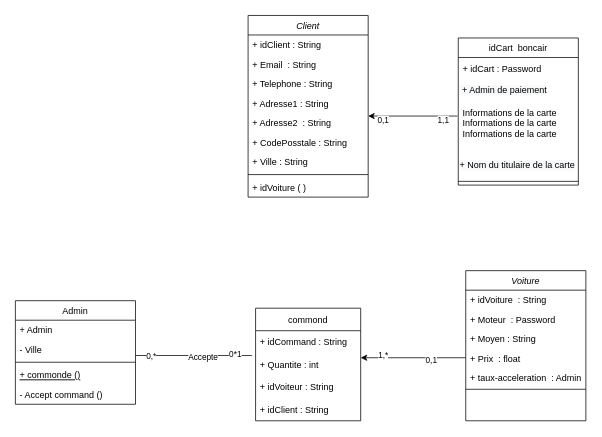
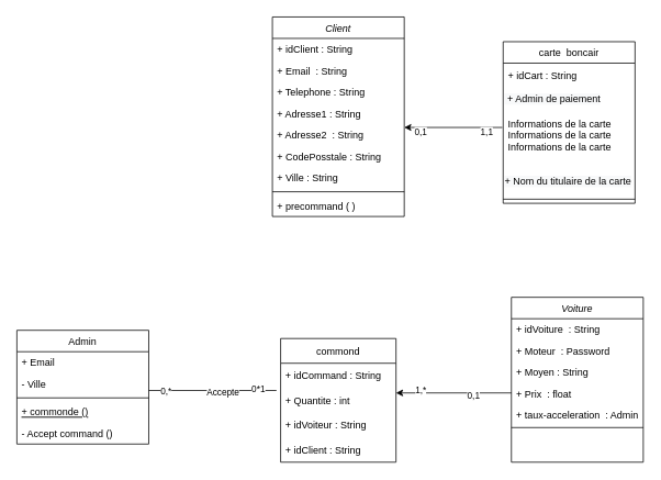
- <mxCell id="18" value="idCart  boncair" style="swimlane;fontStyle=0;align=center;verticalAlign=top;childLayout=stackLayout;horizontal=1;startSize=26;horizontalStack=0;resizeParent=1;resizeLast=0;collapsible=1;marginBottom=0;rounded=0;shadow=0;strokeWidth=1;" parent="1" vertex="1"><mxGeometry x="610" y="50" width="160" height="196" as="geometry"><mxRectangle x="340" y="380" width="170" height="26" as="alternateBounds" /></mxGeometry></mxCell>
+ <mxCell id="18" value="carte  boncair" style="swimlane;fontStyle=0;align=center;verticalAlign=top;childLayout=stackLayout;horizontal=1;startSize=26;horizontalStack=0;resizeParent=1;resizeLast=0;collapsible=1;marginBottom=0;rounded=0;shadow=0;strokeWidth=1;" parent="1" vertex="1"><mxGeometry x="610" y="50" width="160" height="196" as="geometry"><mxRectangle x="340" y="380" width="170" height="26" as="alternateBounds" /></mxGeometry></mxCell>
- <mxCell id="19" value="+ idCart : Password" style="text;strokeColor=none;fillColor=none;align=left;verticalAlign=middle;spacingLeft=4;spacingRight=4;overflow=hidden;points=[[0,0.5],[1,0.5]];portConstraint=eastwest;rotatable=0;" vertex="1" parent="18"><mxGeometry y="26" width="160" height="30" as="geometry" /></mxCell>
+ <mxCell id="19" value="+ idCart : String" style="text;strokeColor=none;fillColor=none;align=left;verticalAlign=middle;spacingLeft=4;spacingRight=4;overflow=hidden;points=[[0,0.5],[1,0.5]];portConstraint=eastwest;rotatable=0;" vertex="1" parent="18"><mxGeometry y="26" width="160" height="30" as="geometry" /></mxCell>
- <mxCell id="11" value="+ idVoiture ( )" style="text;align=left;verticalAlign=top;spacingLeft=4;spacingRight=4;overflow=hidden;rotatable=0;points=[[0,0.5],[1,0.5]];portConstraint=eastwest;" parent="2" vertex="1"><mxGeometry y="216" width="160" height="26" as="geometry" /></mxCell>
+ <mxCell id="11" value="+ precommand ( )" style="text;align=left;verticalAlign=top;spacingLeft=4;spacingRight=4;overflow=hidden;rotatable=0;points=[[0,0.5],[1,0.5]];portConstraint=eastwest;" parent="2" vertex="1"><mxGeometry y="216" width="160" height="26" as="geometry" /></mxCell>
- <mxCell id="13" value="+ Admin" style="text;align=left;verticalAlign=top;spacingLeft=4;spacingRight=4;overflow=hidden;rotatable=0;points=[[0,0.5],[1,0.5]];portConstraint=eastwest;" parent="12" vertex="1"><mxGeometry y="26" width="160" height="26" as="geometry" /></mxCell>
+ <mxCell id="13" value="+ Email" style="text;align=left;verticalAlign=top;spacingLeft=4;spacingRight=4;overflow=hidden;rotatable=0;points=[[0,0.5],[1,0.5]];portConstraint=eastwest;" parent="12" vertex="1"><mxGeometry y="26" width="160" height="26" as="geometry" /></mxCell>
